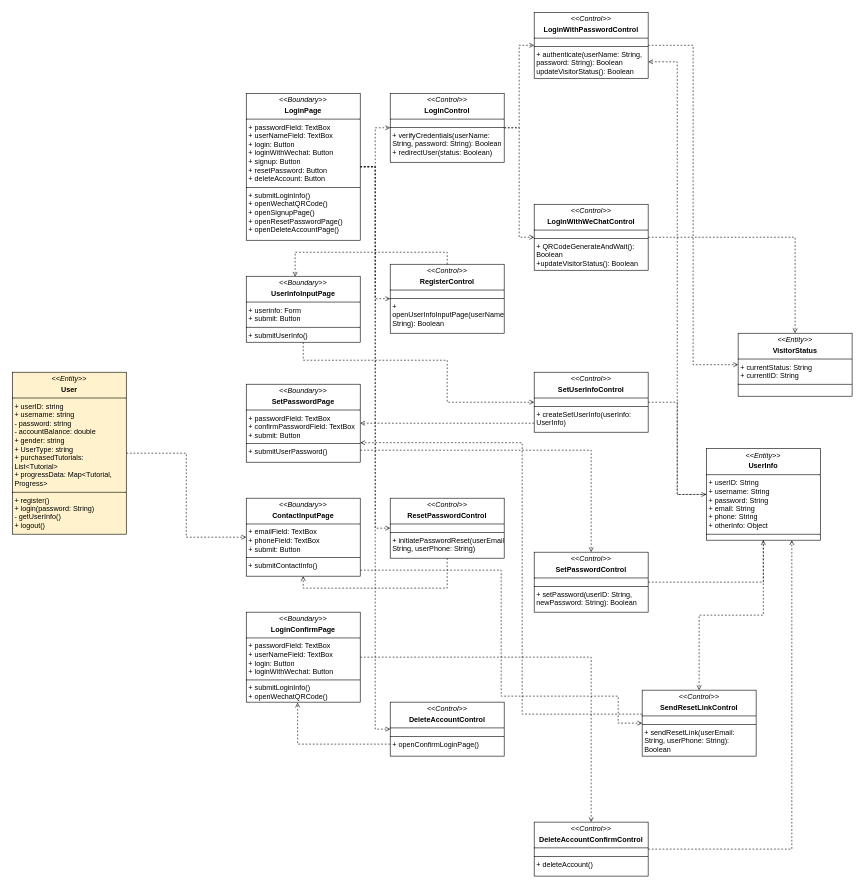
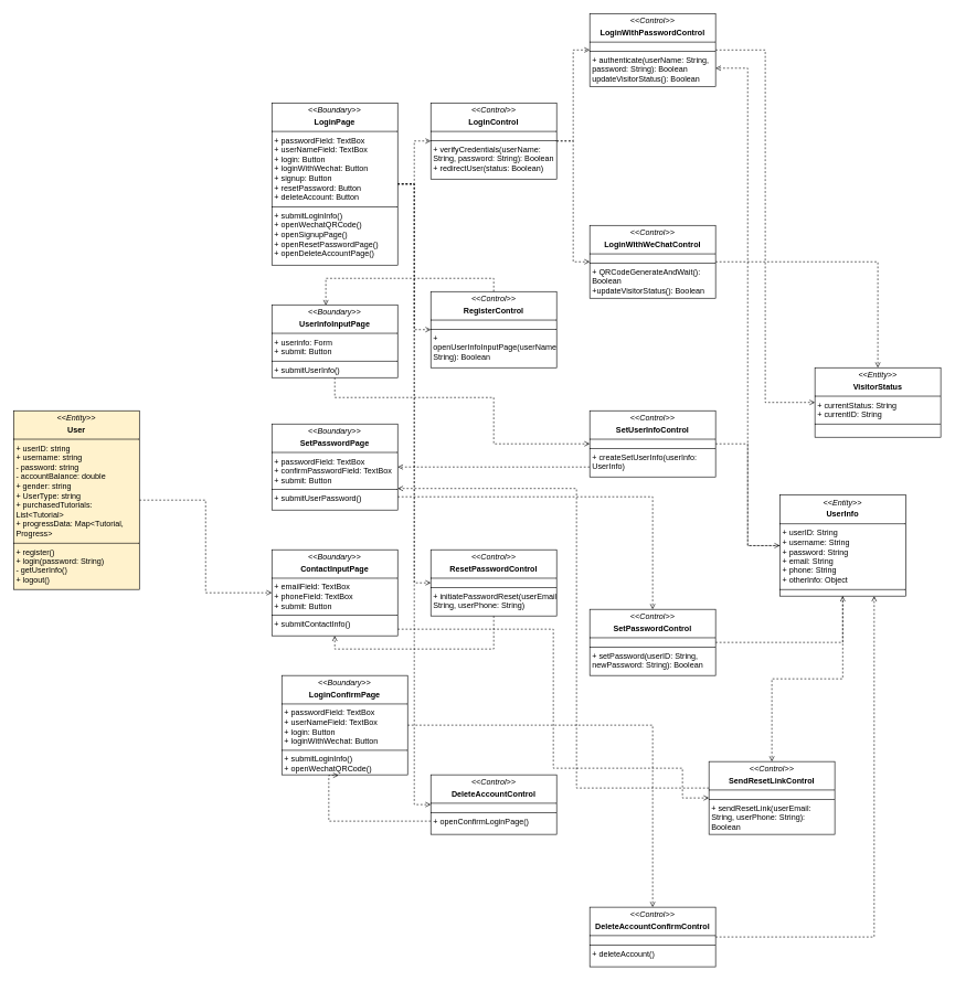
- <mxCell id="14" value="&lt;p style=&quot;margin:0px;margin-top:4px;text-align:center;&quot;&gt;&lt;i&gt;&amp;lt;&amp;lt;&lt;/i&gt;&lt;span style=&quot;background-color: initial; text-align: left;&quot;&gt;&lt;i&gt;Boundary&lt;/i&gt;&lt;/span&gt;&lt;i style=&quot;background-color: initial;&quot;&gt;&amp;gt;&amp;gt;&lt;/i&gt;&lt;/p&gt;&lt;p style=&quot;margin:0px;margin-top:4px;text-align:center;&quot;&gt;&lt;b&gt;LoginConfirmPage&lt;/b&gt;&lt;/p&gt;&lt;hr size=&quot;1&quot; style=&quot;border-style:solid;&quot;&gt;&lt;p style=&quot;margin:0px;margin-left:4px;&quot;&gt;+ passwordField: TextBox&lt;br&gt;+ userNameField: TextBox&lt;/p&gt;&lt;p style=&quot;margin: 0px 0px 0px 4px;&quot;&gt;+ login: Button&lt;/p&gt;&lt;p style=&quot;margin: 0px 0px 0px 4px;&quot;&gt;+ loginWithWechat: Button&lt;/p&gt;&lt;hr size=&quot;1&quot; style=&quot;border-style:solid;&quot;&gt;&lt;p style=&quot;margin:0px;margin-left:4px;&quot;&gt;+ submitLoginInfo()&lt;/p&gt;&lt;p style=&quot;margin:0px;margin-left:4px;&quot;&gt;+ openWechatQRCode()&lt;/p&gt;&lt;p style=&quot;margin:0px;margin-left:4px;&quot;&gt;&lt;br&gt;&lt;/p&gt;&lt;p style=&quot;margin:0px;margin-left:4px;&quot;&gt;&lt;br&gt;&lt;/p&gt;" style="verticalAlign=top;align=left;overflow=fill;html=1;whiteSpace=wrap;" vertex="1" parent="1"><mxGeometry x="410" y="1020" width="190" height="150" as="geometry" /></mxCell>
+ <mxCell id="14" value="&lt;p style=&quot;margin:0px;margin-top:4px;text-align:center;&quot;&gt;&lt;i&gt;&amp;lt;&amp;lt;&lt;/i&gt;&lt;span style=&quot;background-color: initial; text-align: left;&quot;&gt;&lt;i&gt;Boundary&lt;/i&gt;&lt;/span&gt;&lt;i style=&quot;background-color: initial;&quot;&gt;&amp;gt;&amp;gt;&lt;/i&gt;&lt;/p&gt;&lt;p style=&quot;margin:0px;margin-top:4px;text-align:center;&quot;&gt;&lt;b&gt;LoginConfirmPage&lt;/b&gt;&lt;/p&gt;&lt;hr size=&quot;1&quot; style=&quot;border-style:solid;&quot;&gt;&lt;p style=&quot;margin:0px;margin-left:4px;&quot;&gt;+ passwordField: TextBox&lt;br&gt;+ userNameField: TextBox&lt;/p&gt;&lt;p style=&quot;margin: 0px 0px 0px 4px;&quot;&gt;+ login: Button&lt;/p&gt;&lt;p style=&quot;margin: 0px 0px 0px 4px;&quot;&gt;+ loginWithWechat: Button&lt;/p&gt;&lt;hr size=&quot;1&quot; style=&quot;border-style:solid;&quot;&gt;&lt;p style=&quot;margin:0px;margin-left:4px;&quot;&gt;+ submitLoginInfo()&lt;/p&gt;&lt;p style=&quot;margin:0px;margin-left:4px;&quot;&gt;+ openWechatQRCode()&lt;/p&gt;&lt;p style=&quot;margin:0px;margin-left:4px;&quot;&gt;&lt;br&gt;&lt;/p&gt;&lt;p style=&quot;margin:0px;margin-left:4px;&quot;&gt;&lt;br&gt;&lt;/p&gt;" style="verticalAlign=top;align=left;overflow=fill;html=1;whiteSpace=wrap;" vertex="1" parent="1"><mxGeometry x="425" y="1020" width="190" height="150" as="geometry" /></mxCell>
